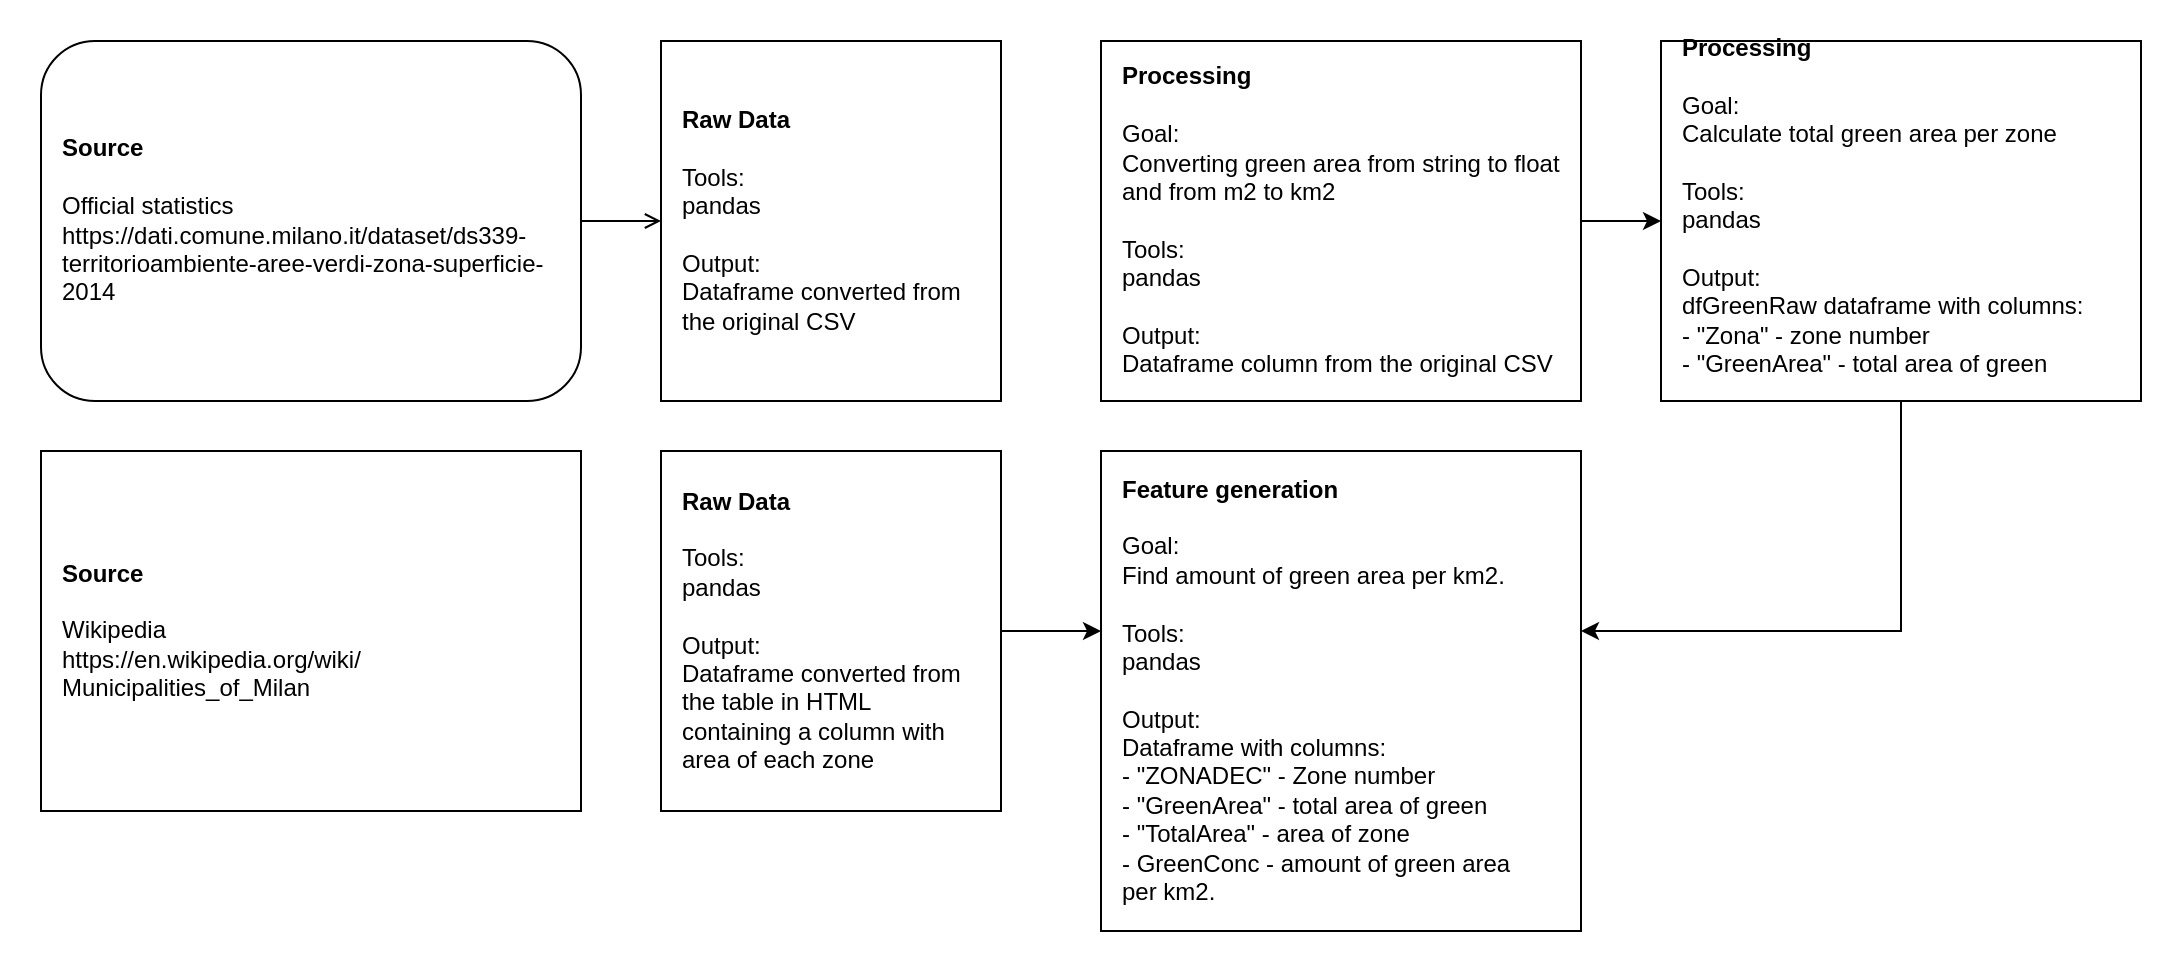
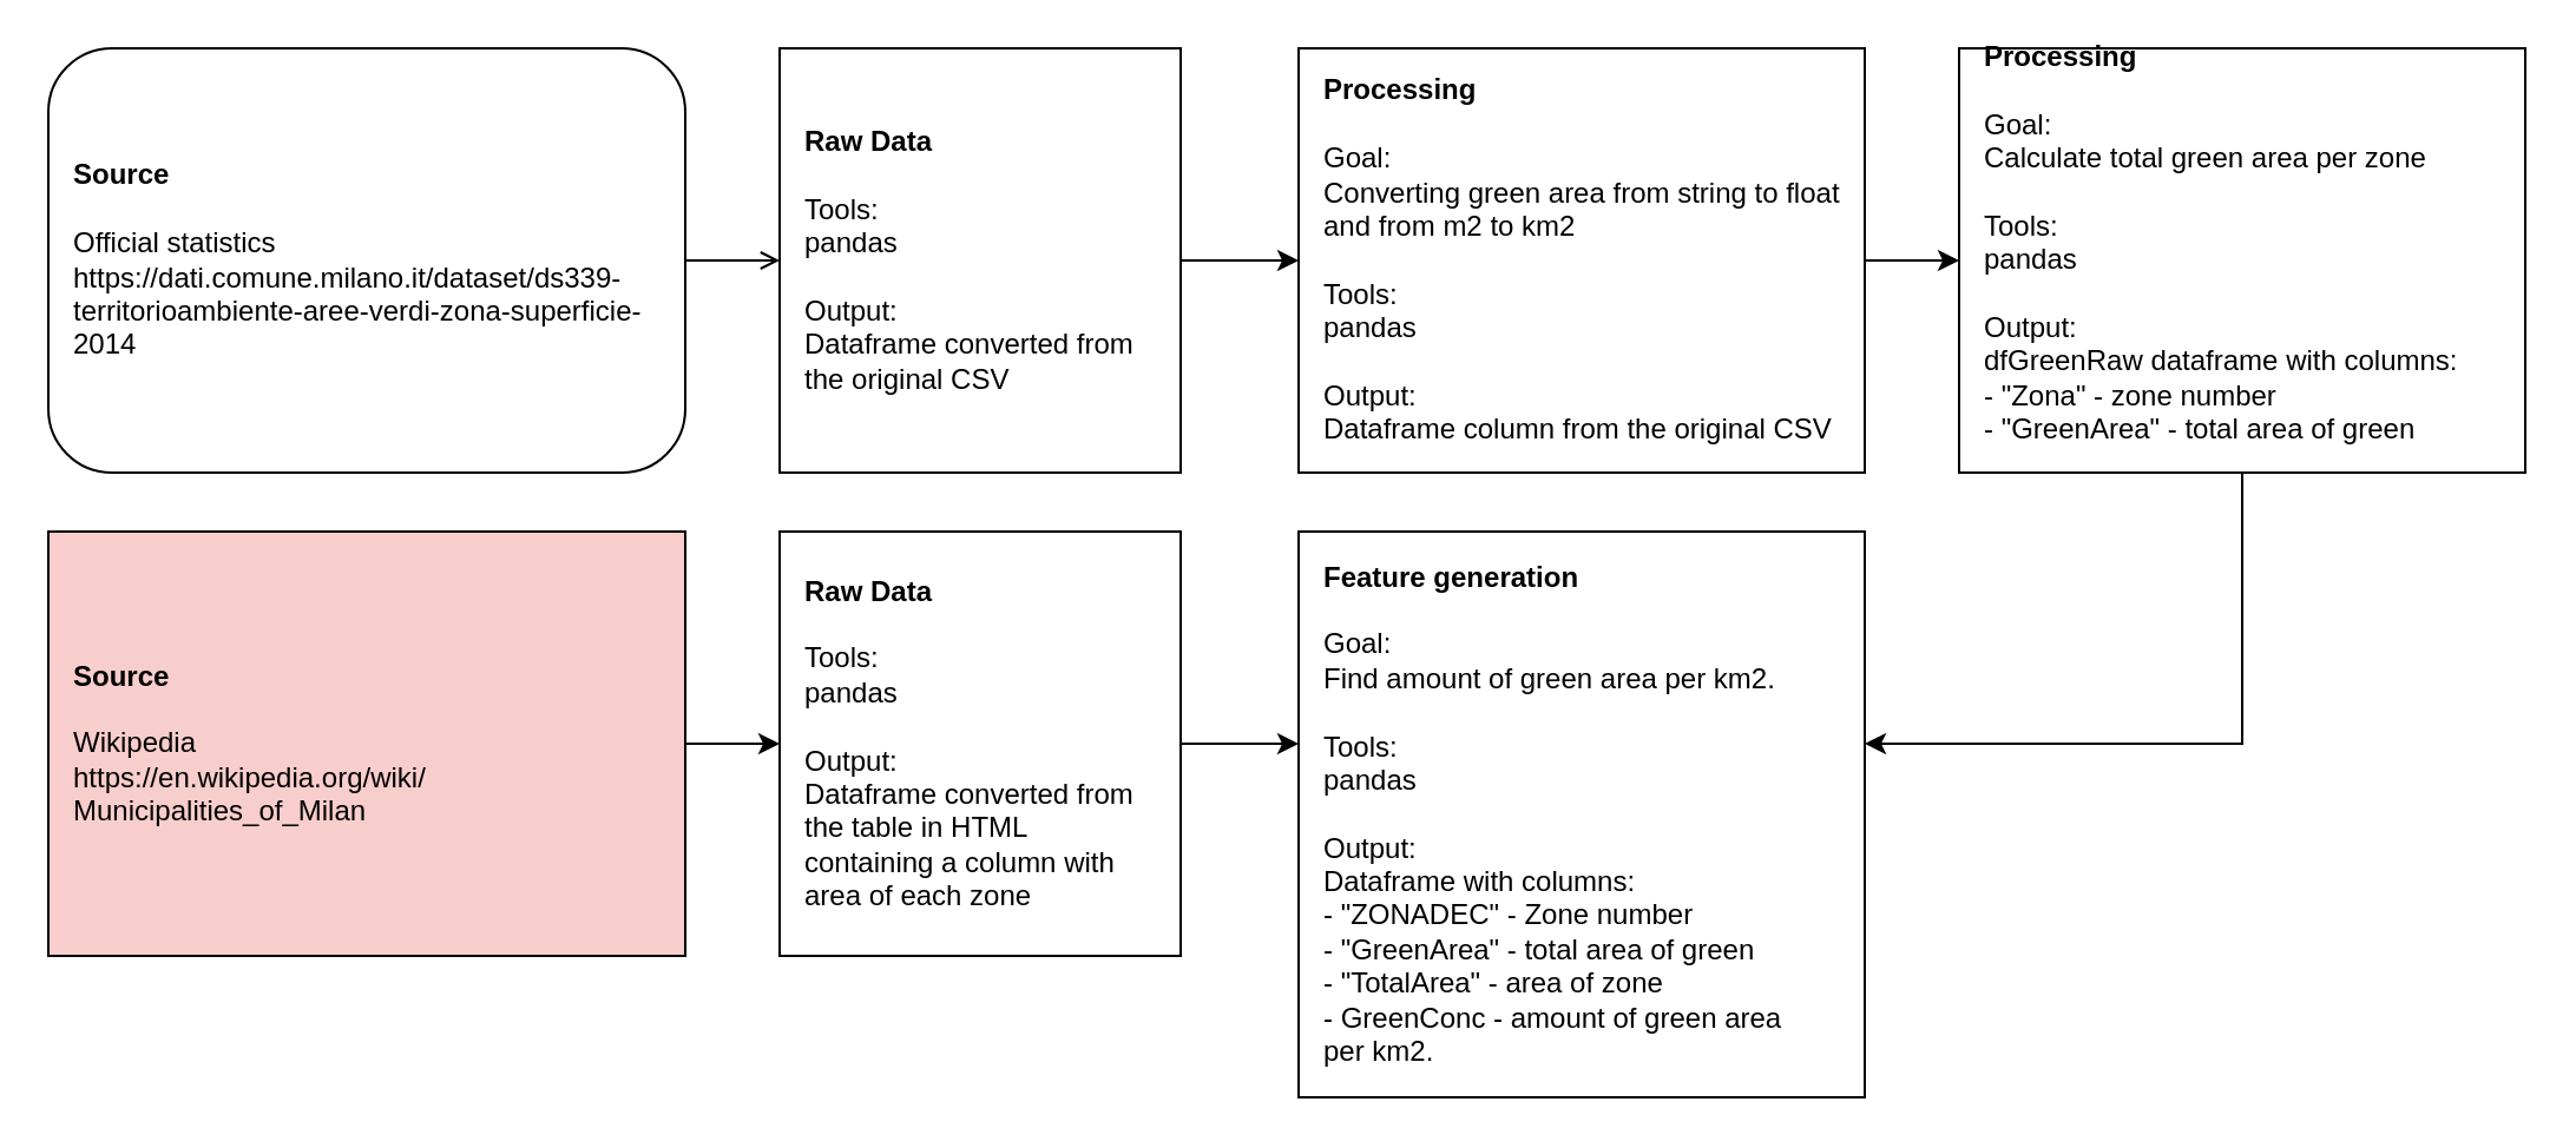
+ <mxCell id="4" value="" style="edgeStyle=orthogonalEdgeStyle;rounded=0;orthogonalLoop=1;jettySize=auto;html=1;align=left;spacingTop=10;spacing=1;" edge="1" parent="1" source="5" target="10"><mxGeometry relative="1" as="geometry" /></mxCell>
- <mxCell id="12" value="&lt;b&gt;Source&lt;br&gt;&lt;/b&gt;&lt;br&gt;&lt;div style=&quot;&quot;&gt;Wikipedia&lt;/div&gt;&lt;div style=&quot;&quot;&gt;https://en.wikipedia.org/wiki/&lt;/div&gt;&lt;div style=&quot;&quot;&gt;Municipalities_of_Milan&lt;br&gt;&lt;/div&gt;" style="rounded=0;html=1;spacingTop=10;spacingLeft=10;spacingBottom=10;spacingRight=10;whiteSpace=wrap;align=left;spacing=1;" vertex="1" parent="1"><mxGeometry x="20" y="225" width="270" height="180" as="geometry" /></mxCell>
+ <mxCell id="12" value="&lt;b&gt;Source&lt;br&gt;&lt;/b&gt;&lt;br&gt;&lt;div style=&quot;&quot;&gt;Wikipedia&lt;/div&gt;&lt;div style=&quot;&quot;&gt;https://en.wikipedia.org/wiki/&lt;/div&gt;&lt;div style=&quot;&quot;&gt;Municipalities_of_Milan&lt;br&gt;&lt;/div&gt;" style="rounded=0;html=1;spacingTop=10;spacingLeft=10;spacingBottom=10;spacingRight=10;whiteSpace=wrap;align=left;spacing=1;fillColor=#f8cecc;" vertex="1" parent="1"><mxGeometry x="20" y="225" width="270" height="180" as="geometry" /></mxCell>
+ <mxCell id="11" value="" style="edgeStyle=orthogonalEdgeStyle;rounded=0;orthogonalLoop=1;jettySize=auto;html=1;align=left;spacingTop=10;spacing=1;" edge="1" parent="1" source="12" target="14"><mxGeometry relative="1" as="geometry" /></mxCell>
